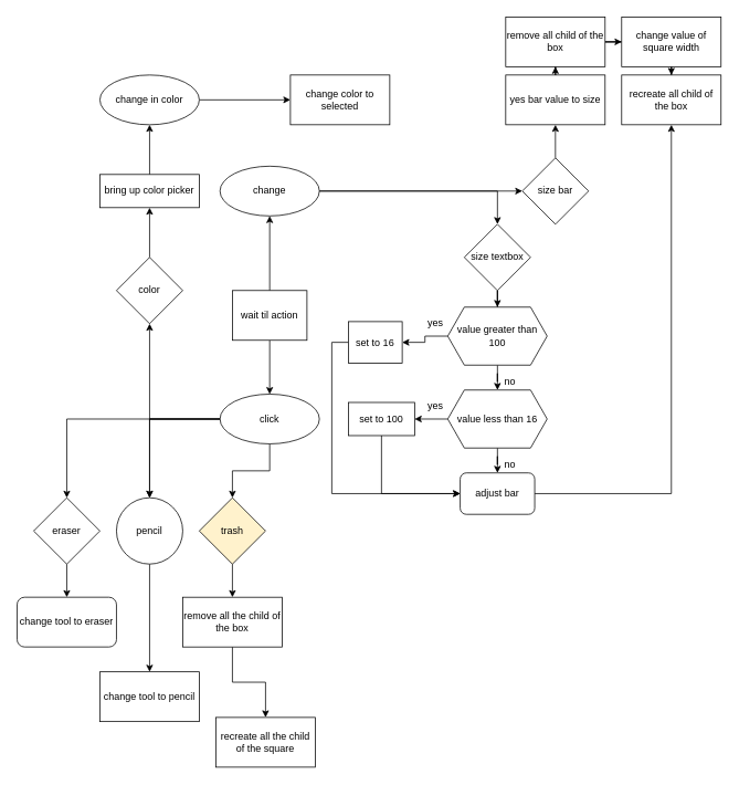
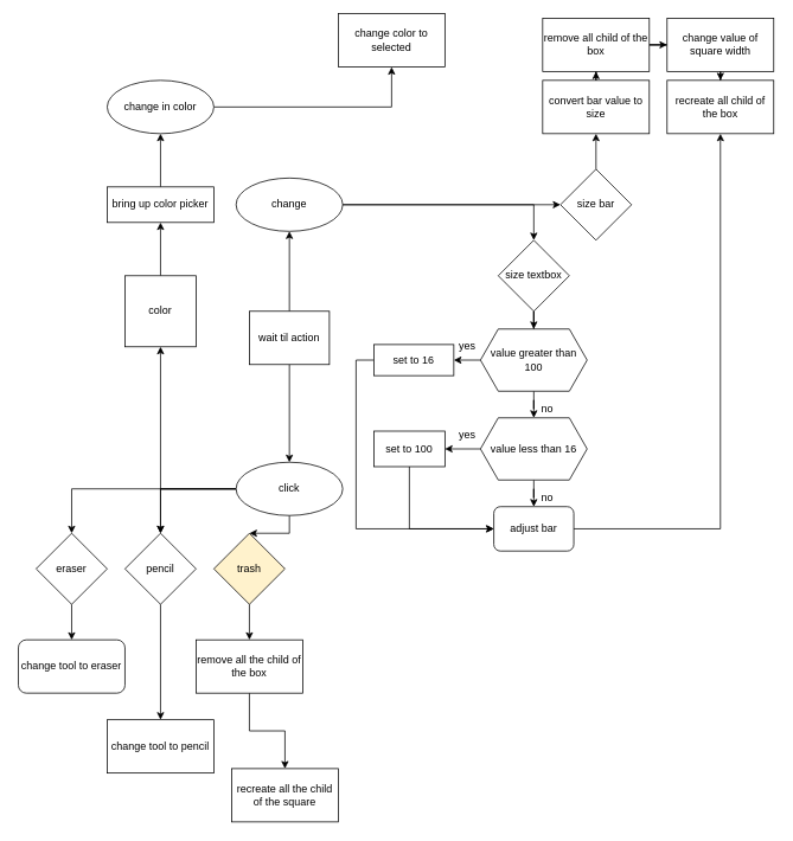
- <mxCell id="27" value="change color to selected" style="whiteSpace=wrap;html=1;rounded=0;" vertex="1" parent="1"><mxGeometry x="350" y="90" width="120" height="60" as="geometry" /></mxCell>
+ <mxCell id="27" value="change color to selected" style="whiteSpace=wrap;html=1;rounded=0;" vertex="1" parent="1"><mxGeometry x="380" y="15" width="120" height="60" as="geometry" /></mxCell>
- <mxCell id="37" value="yes bar value to size" style="whiteSpace=wrap;html=1;rounded=0;" vertex="1" parent="1"><mxGeometry x="610" y="90" width="120" height="60" as="geometry" /></mxCell>
+ <mxCell id="37" value="convert bar value to size" style="whiteSpace=wrap;html=1;rounded=0;" vertex="1" parent="1"><mxGeometry x="610" y="90" width="120" height="60" as="geometry" /></mxCell>
- <mxCell id="12" value="color" style="rhombus;whiteSpace=wrap;html=1;rounded=0;" vertex="1" parent="1"><mxGeometry x="140" y="310" width="80" height="80" as="geometry" /></mxCell>
+ <mxCell id="12" value="color" style="whiteSpace=wrap;html=1;rounded=0;" vertex="1" parent="1"><mxGeometry x="140" y="310" width="80" height="80" as="geometry" /></mxCell>
- <mxCell id="47" value="set to 16" style="whiteSpace=wrap;html=1;rounded=0;" vertex="1" parent="1"><mxGeometry x="420" y="387.5" width="65" height="50" as="geometry" /></mxCell>
+ <mxCell id="47" value="set to 16" style="whiteSpace=wrap;html=1;rounded=0;" vertex="1" parent="1"><mxGeometry x="420" y="387.5" width="90" height="35" as="geometry" /></mxCell>
- <mxCell id="10" value="click" style="ellipse;whiteSpace=wrap;html=1;rounded=0;" vertex="1" parent="1"><mxGeometry x="265" y="475" width="120" height="60" as="geometry" /></mxCell>
+ <mxCell id="10" value="click" style="ellipse;whiteSpace=wrap;html=1;rounded=0;" vertex="1" parent="1"><mxGeometry x="265" y="520" width="120" height="60" as="geometry" /></mxCell>
- <mxCell id="18" value="pencil" style="ellipse;whiteSpace=wrap;html=1;" vertex="1" parent="1"><mxGeometry x="140" y="600" width="80" height="80" as="geometry" /></mxCell>
+ <mxCell id="18" value="pencil" style="rhombus;whiteSpace=wrap;html=1;rounded=0;" vertex="1" parent="1"><mxGeometry x="140" y="600" width="80" height="80" as="geometry" /></mxCell>
